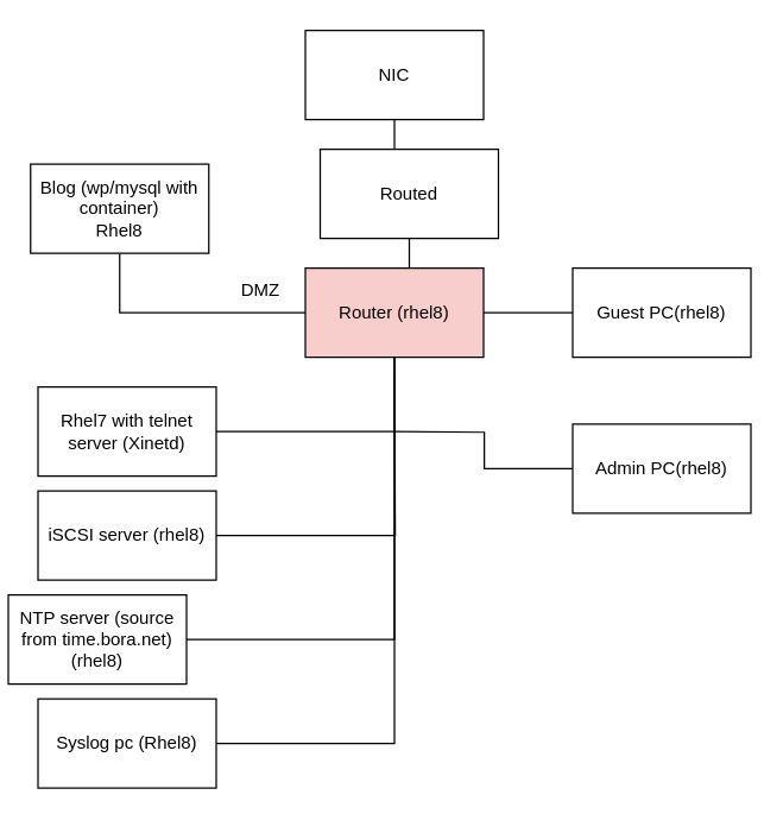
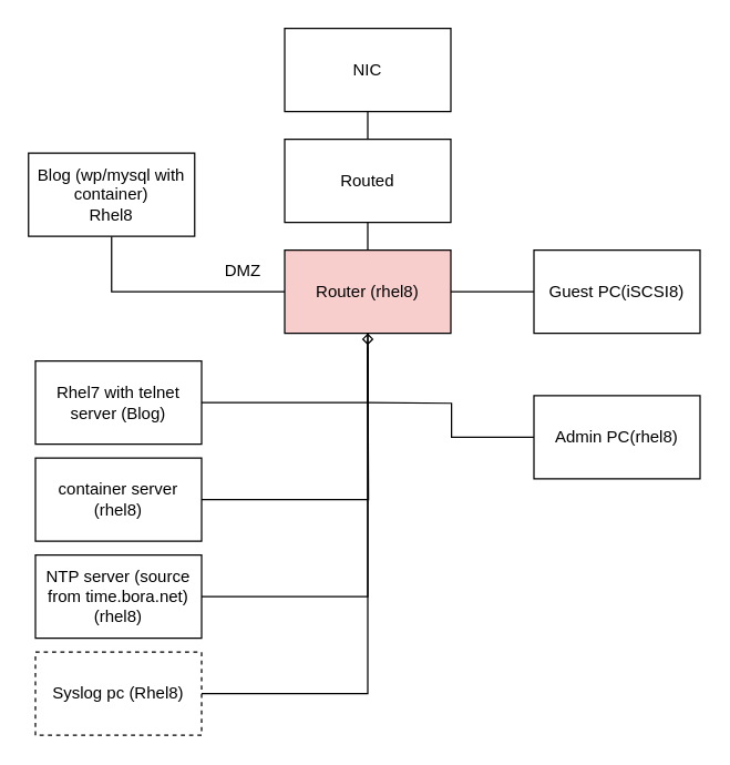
- <mxCell id="5" value="Routed" style="rounded=0;whiteSpace=wrap;html=1;" parent="1" vertex="1"><mxGeometry x="215" y="100" width="120" height="60" as="geometry" /></mxCell>
+ <mxCell id="5" value="Routed" style="rounded=0;whiteSpace=wrap;html=1;" parent="1" vertex="1"><mxGeometry x="205" y="100" width="120" height="60" as="geometry" /></mxCell>
- <mxCell id="17" value="Guest PC(rhel8)" style="rounded=0;whiteSpace=wrap;html=1;" vertex="1" parent="1"><mxGeometry x="385" y="180" width="120" height="60" as="geometry" /></mxCell>
+ <mxCell id="17" value="Guest PC(iSCSI8)" style="rounded=0;whiteSpace=wrap;html=1;" vertex="1" parent="1"><mxGeometry x="385" y="180" width="120" height="60" as="geometry" /></mxCell>
- <mxCell id="10" value="Rhel7 with telnet server (Xinetd)" style="rounded=0;whiteSpace=wrap;html=1;" parent="1" vertex="1"><mxGeometry x="25" y="260" width="120" height="60" as="geometry" /></mxCell>
+ <mxCell id="10" value="Rhel7 with telnet server (Blog)" style="rounded=0;whiteSpace=wrap;html=1;" parent="1" vertex="1"><mxGeometry x="25" y="260" width="120" height="60" as="geometry" /></mxCell>
- <mxCell id="12" value="iSCSI server (rhel8)" style="rounded=0;whiteSpace=wrap;html=1;" parent="1" vertex="1"><mxGeometry x="25" y="330" width="120" height="60" as="geometry" /></mxCell>
+ <mxCell id="12" value="container server (rhel8)" style="rounded=0;whiteSpace=wrap;html=1;" parent="1" vertex="1"><mxGeometry x="25" y="330" width="120" height="60" as="geometry" /></mxCell>
- <mxCell id="14" value="NTP server (source from time.bora.net)&lt;br&gt;(rhel8)" style="rounded=0;whiteSpace=wrap;html=1;" parent="1" vertex="1"><mxGeometry x="5" y="400" width="120" height="60" as="geometry" /></mxCell>
+ <mxCell id="14" value="NTP server (source from time.bora.net)&lt;br&gt;(rhel8)" style="rounded=0;whiteSpace=wrap;html=1;" parent="1" vertex="1"><mxGeometry x="25" y="400" width="120" height="60" as="geometry" /></mxCell>
- <mxCell id="19" value="Syslog pc (Rhel8)" style="rounded=0;whiteSpace=wrap;html=1;" vertex="1" parent="1"><mxGeometry x="25" y="470" width="120" height="60" as="geometry" /></mxCell>
+ <mxCell id="19" value="Syslog pc (Rhel8)" style="rounded=0;whiteSpace=wrap;html=1;dashed=1;" vertex="1" parent="1"><mxGeometry x="25" y="470" width="120" height="60" as="geometry" /></mxCell>
- <mxCell id="18" style="edgeStyle=orthogonalEdgeStyle;rounded=0;orthogonalLoop=1;jettySize=auto;html=1;entryX=0.5;entryY=1;entryDx=0;entryDy=0;endArrow=none;endFill=0;" edge="1" parent="1" source="19" target="7"><mxGeometry relative="1" as="geometry" /></mxCell>
+ <mxCell id="18" style="edgeStyle=orthogonalEdgeStyle;rounded=0;orthogonalLoop=1;jettySize=auto;html=1;entryX=0.5;entryY=1;entryDx=0;entryDy=0;endArrow=diamond;endFill=0;" edge="1" parent="1" source="19" target="7"><mxGeometry relative="1" as="geometry" /></mxCell>
